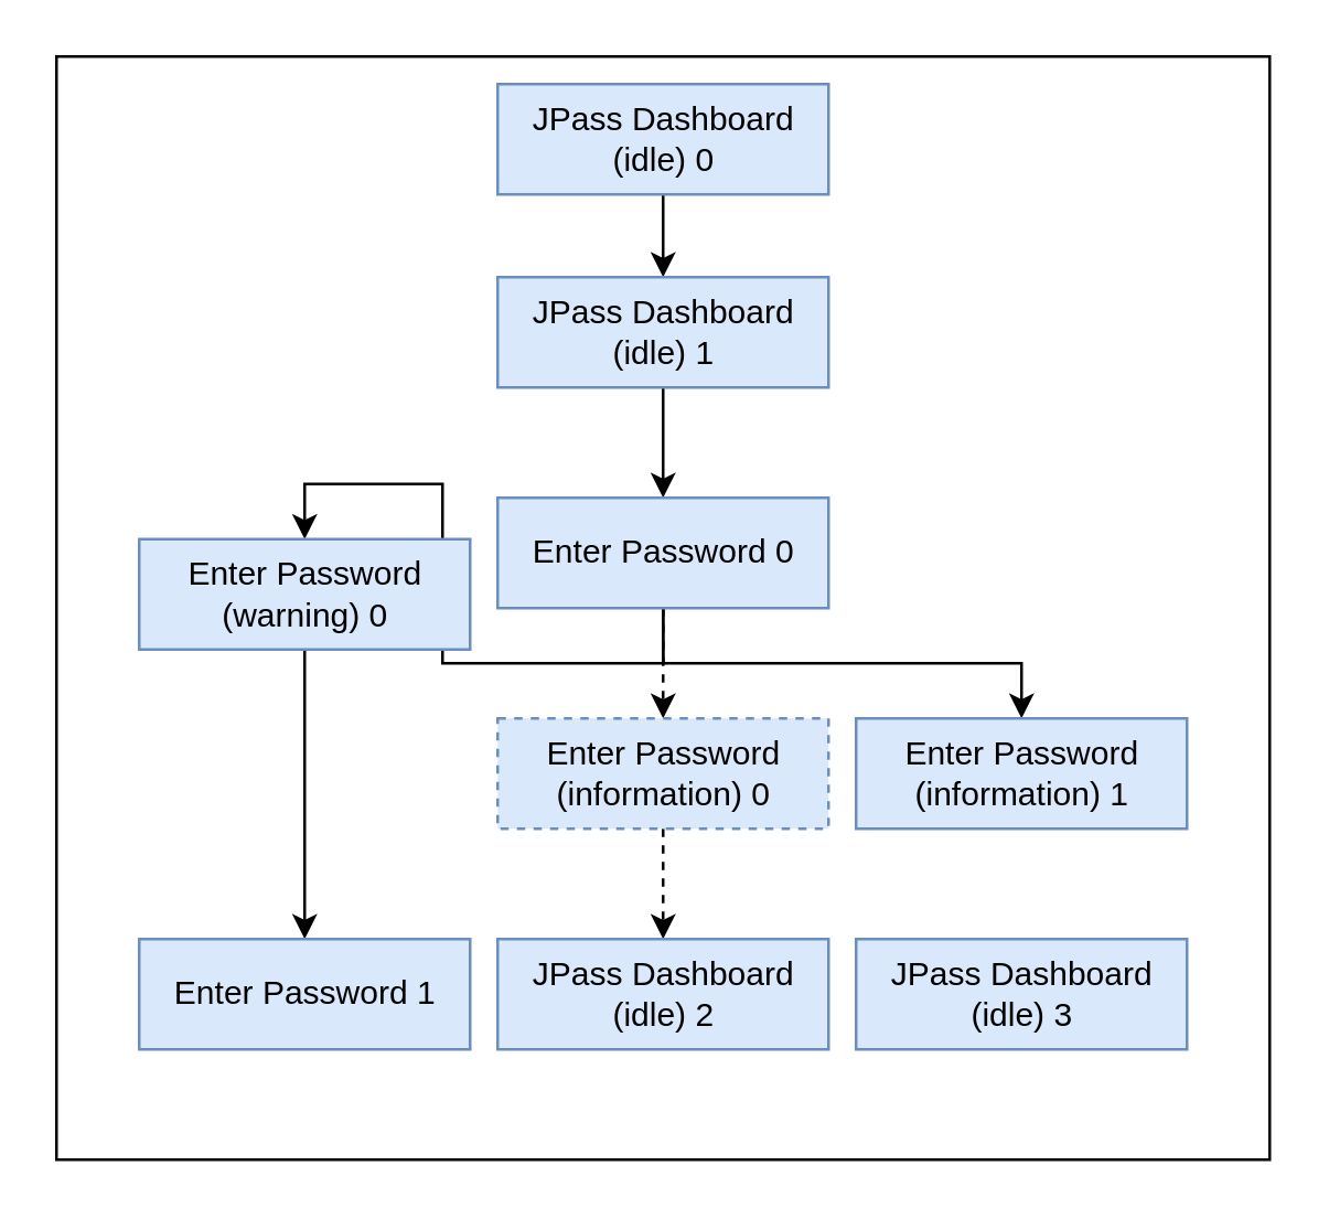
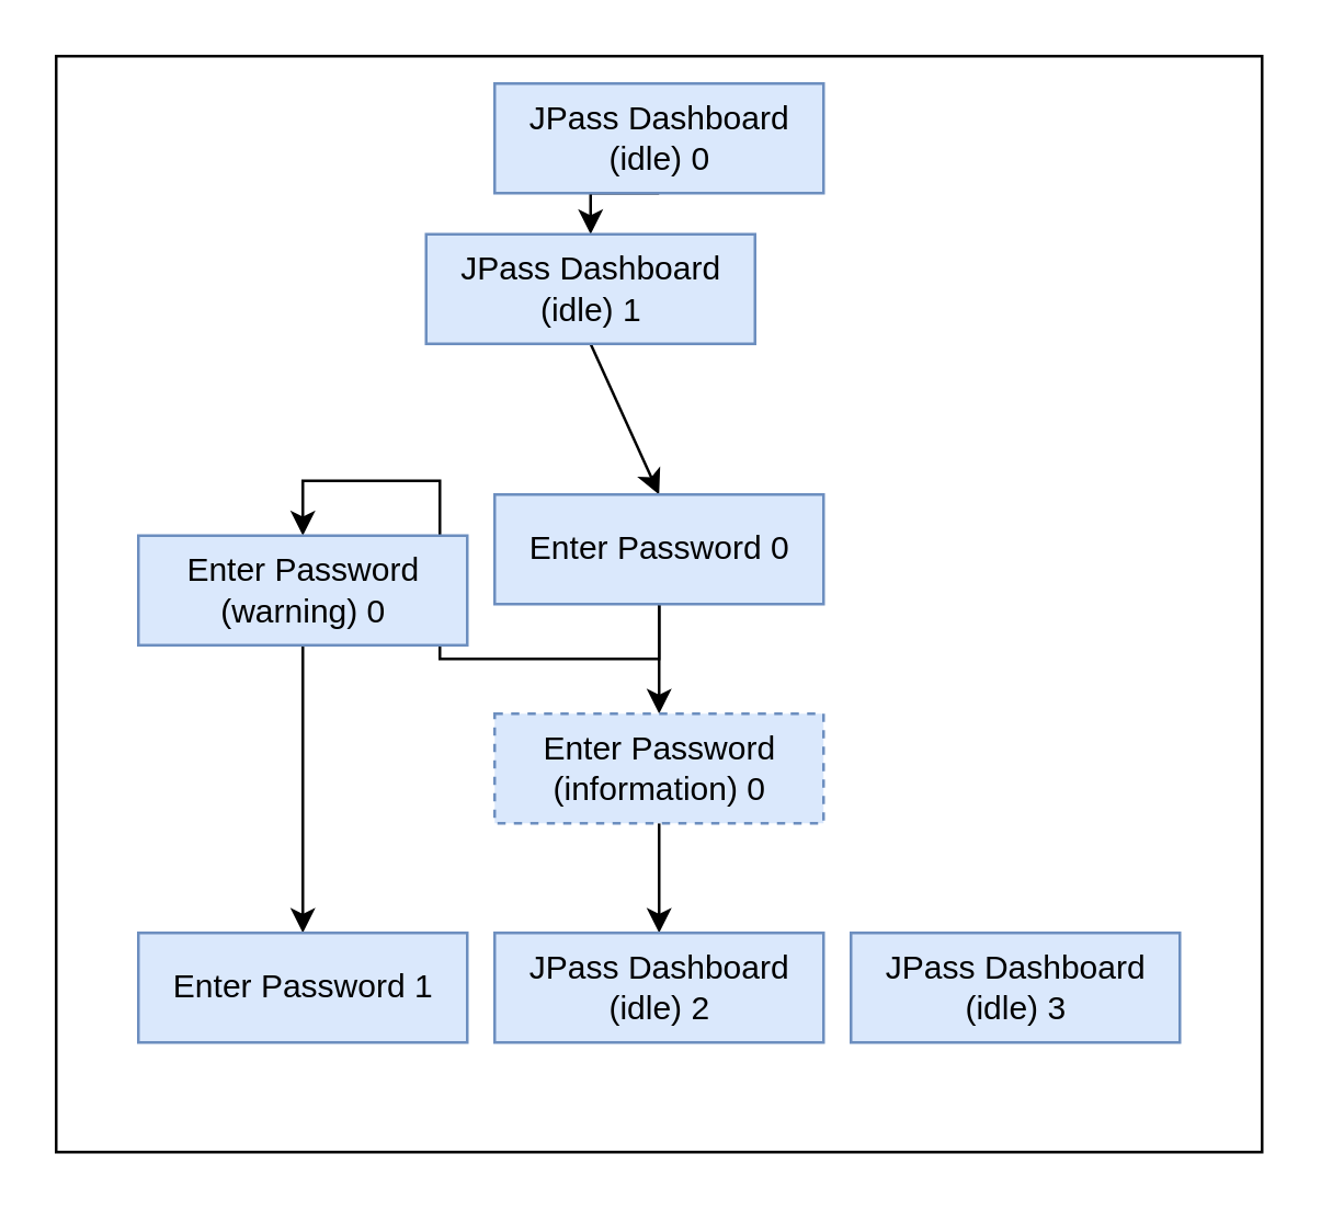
- <mxCell id="6" value="JPass Dashboard&lt;br&gt;(idle) 1" style="html=1;fillColor=#dae8fc;strokeColor=#6c8ebf;" parent="1" vertex="1"><mxGeometry x="180" y="100" width="120" height="40" as="geometry" /></mxCell>
+ <mxCell id="6" value="JPass Dashboard&lt;br&gt;(idle) 1" style="html=1;fillColor=#dae8fc;strokeColor=#6c8ebf;" parent="1" vertex="1"><mxGeometry x="155" y="85" width="120" height="40" as="geometry" /></mxCell>
- <mxCell id="9" style="edgeStyle=orthogonalEdgeStyle;rounded=0;orthogonalLoop=1;jettySize=auto;html=1;exitX=0.5;exitY=1;exitDx=0;exitDy=0;entryX=0.5;entryY=0;entryDx=0;entryDy=0;" parent="1" source="10" target="16" edge="1"><mxGeometry relative="1" as="geometry" /></mxCell>
- <mxCell id="8" style="edgeStyle=orthogonalEdgeStyle;rounded=0;orthogonalLoop=1;jettySize=auto;html=1;exitX=0.5;exitY=1;exitDx=0;exitDy=0;entryX=0.5;entryY=0;entryDx=0;entryDy=0;dashed=1;" parent="1" source="10" target="15" edge="1"><mxGeometry relative="1" as="geometry" /></mxCell>
+ <mxCell id="8" style="edgeStyle=orthogonalEdgeStyle;rounded=0;orthogonalLoop=1;jettySize=auto;html=1;exitX=0.5;exitY=1;exitDx=0;exitDy=0;entryX=0.5;entryY=0;entryDx=0;entryDy=0;" parent="1" source="10" target="15" edge="1"><mxGeometry relative="1" as="geometry" /></mxCell>
- <mxCell id="16" value="Enter Password&lt;br&gt;(information) 1" style="html=1;fillColor=#dae8fc;strokeColor=#6c8ebf;" parent="1" vertex="1"><mxGeometry x="310" y="260" width="120" height="40" as="geometry" /></mxCell>
- <mxCell id="14" style="edgeStyle=orthogonalEdgeStyle;rounded=0;orthogonalLoop=1;jettySize=auto;html=1;exitX=0.5;exitY=1;exitDx=0;exitDy=0;entryX=0.5;entryY=0;entryDx=0;entryDy=0;dashed=1;" parent="1" source="15" target="17" edge="1"><mxGeometry relative="1" as="geometry" /></mxCell>
+ <mxCell id="14" style="edgeStyle=orthogonalEdgeStyle;rounded=0;orthogonalLoop=1;jettySize=auto;html=1;exitX=0.5;exitY=1;exitDx=0;exitDy=0;entryX=0.5;entryY=0;entryDx=0;entryDy=0;" parent="1" source="15" target="17" edge="1"><mxGeometry relative="1" as="geometry" /></mxCell>
